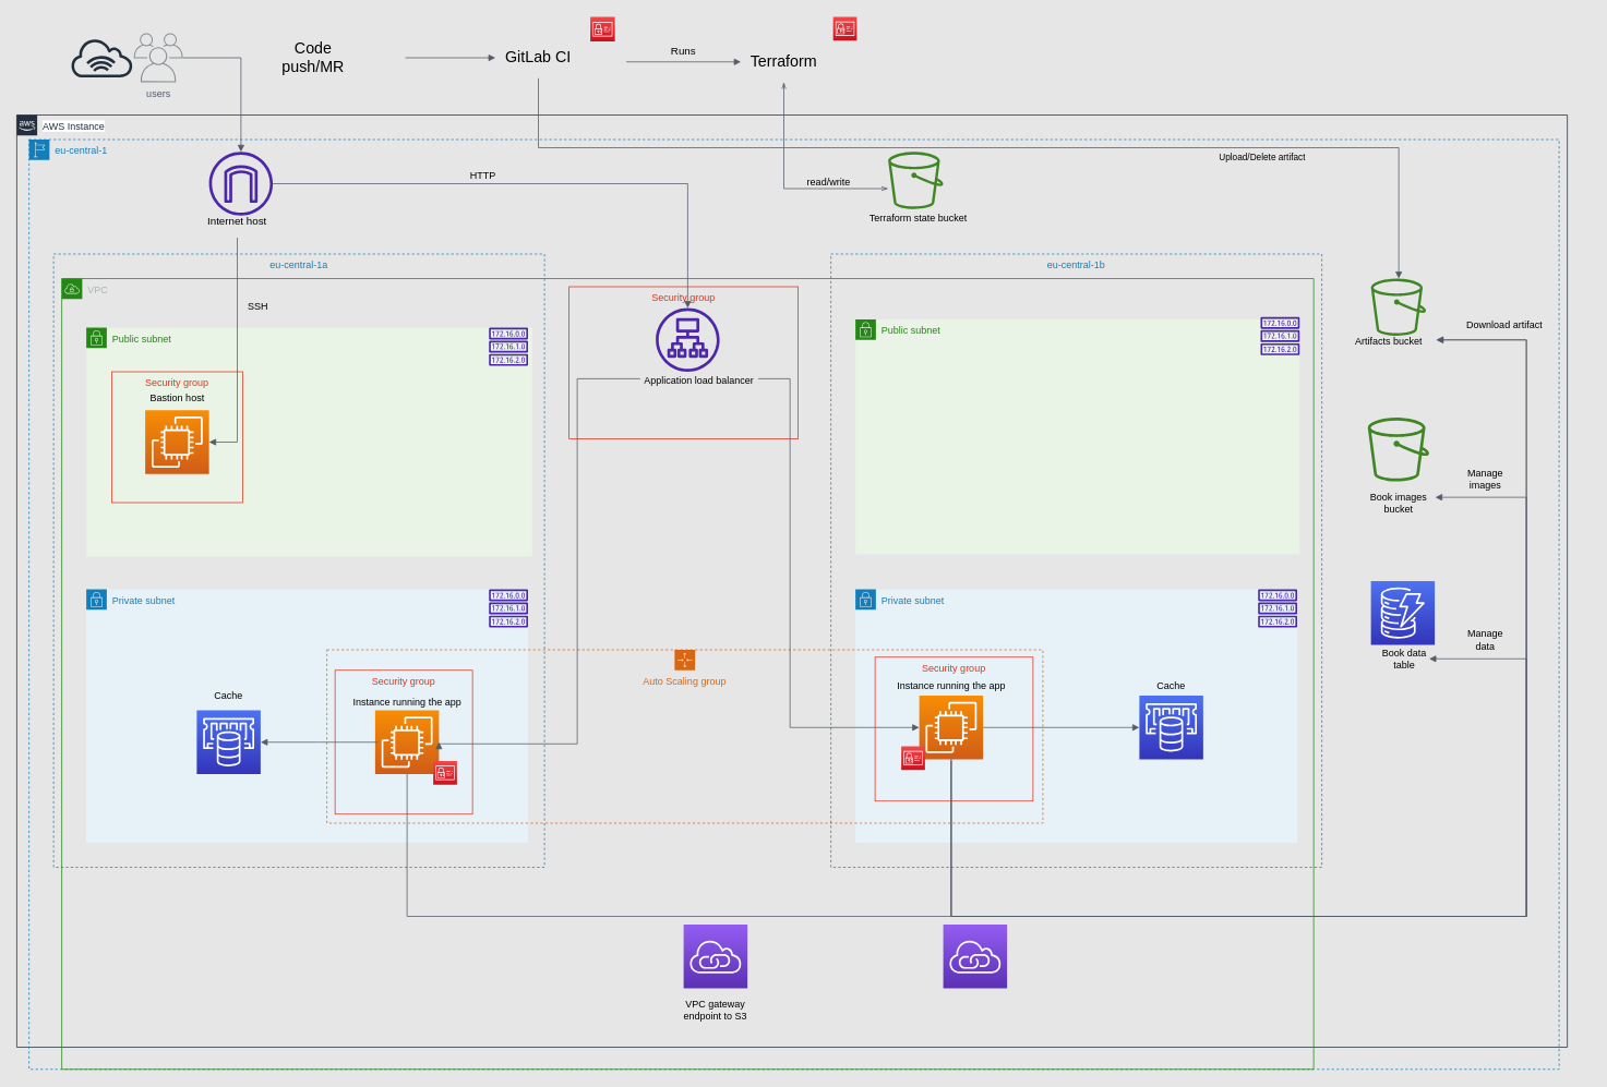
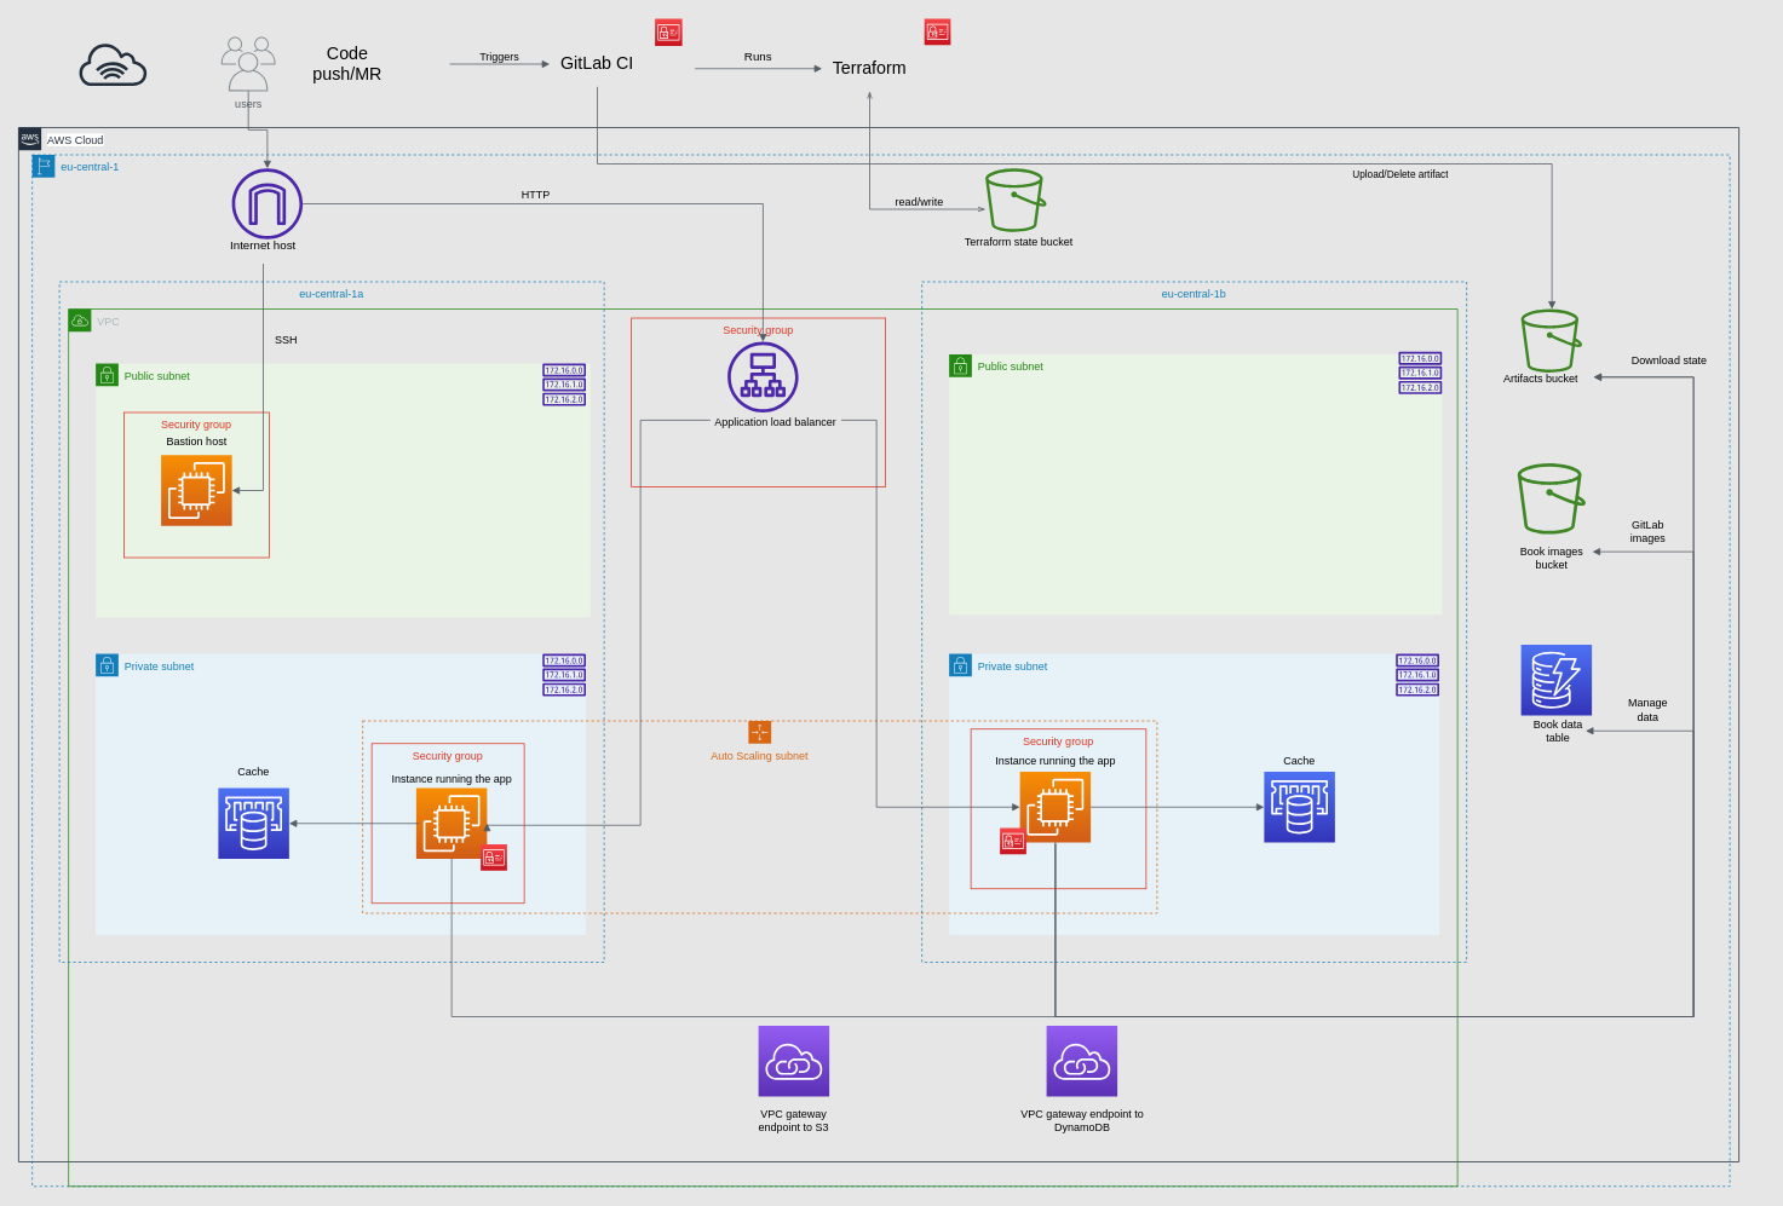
+ <mxCell id="15" value="&lt;font style=&quot;font-size: 12px;&quot;&gt;Triggers&lt;/font&gt;" style="text;html=1;strokeColor=none;fillColor=none;align=center;verticalAlign=middle;whiteSpace=wrap;overflow=hidden;fontSize=19;" parent="1" vertex="1"><mxGeometry x="510" y="40" width="80" height="40" as="geometry" /></mxCell>
- <mxCell id="4" value="users" style="outlineConnect=0;gradientColor=none;fontColor=#545B64;strokeColor=none;fillColor=#879196;dashed=0;verticalLabelPosition=bottom;verticalAlign=top;align=center;html=1;fontSize=12;fontStyle=0;aspect=fixed;shape=mxgraph.aws4.illustration_users;pointerEvents=1;" parent="1" vertex="1"><mxGeometry x="163" y="40" width="60" height="60" as="geometry" /></mxCell>
+ <mxCell id="4" value="users" style="outlineConnect=0;gradientColor=none;fontColor=#545B64;strokeColor=none;fillColor=#879196;dashed=0;verticalLabelPosition=bottom;verticalAlign=top;align=center;html=1;fontSize=12;fontStyle=0;aspect=fixed;shape=mxgraph.aws4.illustration_users;pointerEvents=1;" parent="1" vertex="1"><mxGeometry x="243" y="40" width="60" height="60" as="geometry" /></mxCell>
- <mxCell id="2" value="AWS Instance" style="points=[[0,0],[0.25,0],[0.5,0],[0.75,0],[1,0],[1,0.25],[1,0.5],[1,0.75],[1,1],[0.75,1],[0.5,1],[0.25,1],[0,1],[0,0.75],[0,0.5],[0,0.25]];outlineConnect=0;gradientColor=none;html=1;whiteSpace=wrap;fontSize=12;fontStyle=0;shape=mxgraph.aws4.group;grIcon=mxgraph.aws4.group_aws_cloud_alt;strokeColor=#232F3E;fillColor=none;verticalAlign=top;align=left;spacingLeft=30;fontColor=#232F3E;dashed=0;labelBackgroundColor=#ffffff;container=1;pointerEvents=0;collapsible=0;recursiveResize=0;" parent="1" vertex="1"><mxGeometry x="20" y="140" width="1895" height="1140" as="geometry" /></mxCell>
+ <mxCell id="2" value="AWS Cloud" style="points=[[0,0],[0.25,0],[0.5,0],[0.75,0],[1,0],[1,0.25],[1,0.5],[1,0.75],[1,1],[0.75,1],[0.5,1],[0.25,1],[0,1],[0,0.75],[0,0.5],[0,0.25]];outlineConnect=0;gradientColor=none;html=1;whiteSpace=wrap;fontSize=12;fontStyle=0;shape=mxgraph.aws4.group;grIcon=mxgraph.aws4.group_aws_cloud_alt;strokeColor=#232F3E;fillColor=none;verticalAlign=top;align=left;spacingLeft=30;fontColor=#232F3E;dashed=0;labelBackgroundColor=#ffffff;container=1;pointerEvents=0;collapsible=0;recursiveResize=0;" parent="1" vertex="1"><mxGeometry x="20" y="140" width="1895" height="1140" as="geometry" /></mxCell>
- <mxCell id="42" value="&lt;font style=&quot;font-size: 12px;&quot;&gt;Download artifact&lt;/font&gt;" style="text;html=1;strokeColor=none;fillColor=none;align=center;verticalAlign=middle;whiteSpace=wrap;overflow=hidden;fontSize=19;" parent="16" vertex="1"><mxGeometry x="1700" y="200" width="207" height="50" as="geometry" /></mxCell>
+ <mxCell id="42" value="&lt;font style=&quot;font-size: 12px;&quot;&gt;Download state&lt;/font&gt;" style="text;html=1;strokeColor=none;fillColor=none;align=center;verticalAlign=middle;whiteSpace=wrap;overflow=hidden;fontSize=19;" parent="16" vertex="1"><mxGeometry x="1700" y="200" width="207" height="50" as="geometry" /></mxCell>
- <mxCell id="57" value="Manage images" style="text;html=1;strokeColor=none;fillColor=none;align=center;verticalAlign=middle;whiteSpace=wrap;rounded=0;fontSize=12;" parent="16" vertex="1"><mxGeometry x="1750" y="400" width="60" height="30" as="geometry" /></mxCell>
+ <mxCell id="57" value="GitLab images" style="text;html=1;strokeColor=none;fillColor=none;align=center;verticalAlign=middle;whiteSpace=wrap;rounded=0;fontSize=12;" parent="16" vertex="1"><mxGeometry x="1750" y="400" width="60" height="30" as="geometry" /></mxCell>
- <mxCell id="23" value="Auto Scaling group" style="points=[[0,0],[0.25,0],[0.5,0],[0.75,0],[1,0],[1,0.25],[1,0.5],[1,0.75],[1,1],[0.75,1],[0.5,1],[0.25,1],[0,1],[0,0.75],[0,0.5],[0,0.25]];outlineConnect=0;gradientColor=none;html=1;whiteSpace=wrap;fontSize=12;fontStyle=0;container=1;pointerEvents=0;collapsible=0;recursiveResize=0;shape=mxgraph.aws4.groupCenter;grIcon=mxgraph.aws4.group_auto_scaling_group;grStroke=1;strokeColor=#D86613;fillColor=none;verticalAlign=top;align=center;fontColor=#D86613;dashed=1;spacingTop=25;" parent="22" vertex="1"><mxGeometry x="324" y="454" width="875" height="212" as="geometry" /></mxCell>
+ <mxCell id="23" value="Auto Scaling subnet" style="points=[[0,0],[0.25,0],[0.5,0],[0.75,0],[1,0],[1,0.25],[1,0.5],[1,0.75],[1,1],[0.75,1],[0.5,1],[0.25,1],[0,1],[0,0.75],[0,0.5],[0,0.25]];outlineConnect=0;gradientColor=none;html=1;whiteSpace=wrap;fontSize=12;fontStyle=0;container=1;pointerEvents=0;collapsible=0;recursiveResize=0;shape=mxgraph.aws4.groupCenter;grIcon=mxgraph.aws4.group_auto_scaling_group;grStroke=1;strokeColor=#D86613;fillColor=none;verticalAlign=top;align=center;fontColor=#D86613;dashed=1;spacingTop=25;" parent="22" vertex="1"><mxGeometry x="324" y="454" width="875" height="212" as="geometry" /></mxCell>
+ <mxCell id="66" value="VPC gateway endpoint to DynamoDB" style="text;html=1;strokeColor=none;fillColor=none;align=center;verticalAlign=middle;whiteSpace=wrap;rounded=0;fontSize=12;" parent="16" vertex="1"><mxGeometry x="1075" y="1050" width="163.69" height="30" as="geometry" /></mxCell>
